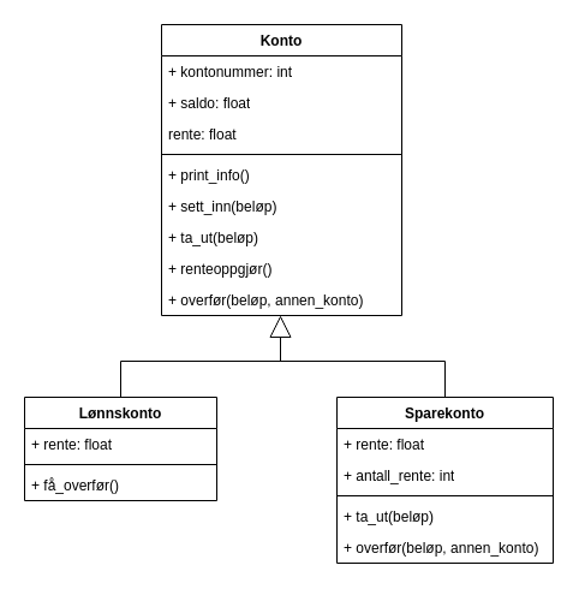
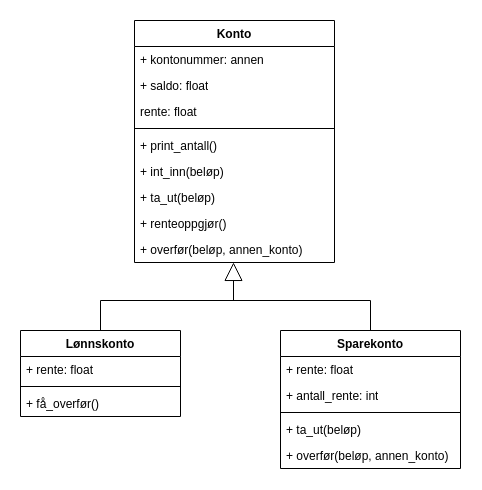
- <mxCell id="3" value="+ kontonummer: int" style="text;strokeColor=none;fillColor=none;align=left;verticalAlign=top;spacingLeft=4;spacingRight=4;overflow=hidden;rotatable=0;points=[[0,0.5],[1,0.5]];portConstraint=eastwest;whiteSpace=wrap;html=1;" vertex="1" parent="2"><mxGeometry y="26" width="200" height="26" as="geometry" /></mxCell>
+ <mxCell id="3" value="+ kontonummer: annen" style="text;strokeColor=none;fillColor=none;align=left;verticalAlign=top;spacingLeft=4;spacingRight=4;overflow=hidden;rotatable=0;points=[[0,0.5],[1,0.5]];portConstraint=eastwest;whiteSpace=wrap;html=1;" vertex="1" parent="2"><mxGeometry y="26" width="200" height="26" as="geometry" /></mxCell>
- <mxCell id="7" value="+ print_info()" style="text;strokeColor=none;fillColor=none;align=left;verticalAlign=top;spacingLeft=4;spacingRight=4;overflow=hidden;rotatable=0;points=[[0,0.5],[1,0.5]];portConstraint=eastwest;whiteSpace=wrap;html=1;" vertex="1" parent="2"><mxGeometry y="112" width="200" height="26" as="geometry" /></mxCell>
+ <mxCell id="7" value="+ print_antall()" style="text;strokeColor=none;fillColor=none;align=left;verticalAlign=top;spacingLeft=4;spacingRight=4;overflow=hidden;rotatable=0;points=[[0,0.5],[1,0.5]];portConstraint=eastwest;whiteSpace=wrap;html=1;" vertex="1" parent="2"><mxGeometry y="112" width="200" height="26" as="geometry" /></mxCell>
- <mxCell id="8" value="+ sett_inn(beløp)" style="text;strokeColor=none;fillColor=none;align=left;verticalAlign=top;spacingLeft=4;spacingRight=4;overflow=hidden;rotatable=0;points=[[0,0.5],[1,0.5]];portConstraint=eastwest;whiteSpace=wrap;html=1;" vertex="1" parent="2"><mxGeometry y="138" width="200" height="26" as="geometry" /></mxCell>
+ <mxCell id="8" value="+ int_inn(beløp)" style="text;strokeColor=none;fillColor=none;align=left;verticalAlign=top;spacingLeft=4;spacingRight=4;overflow=hidden;rotatable=0;points=[[0,0.5],[1,0.5]];portConstraint=eastwest;whiteSpace=wrap;html=1;" vertex="1" parent="2"><mxGeometry y="138" width="200" height="26" as="geometry" /></mxCell>
